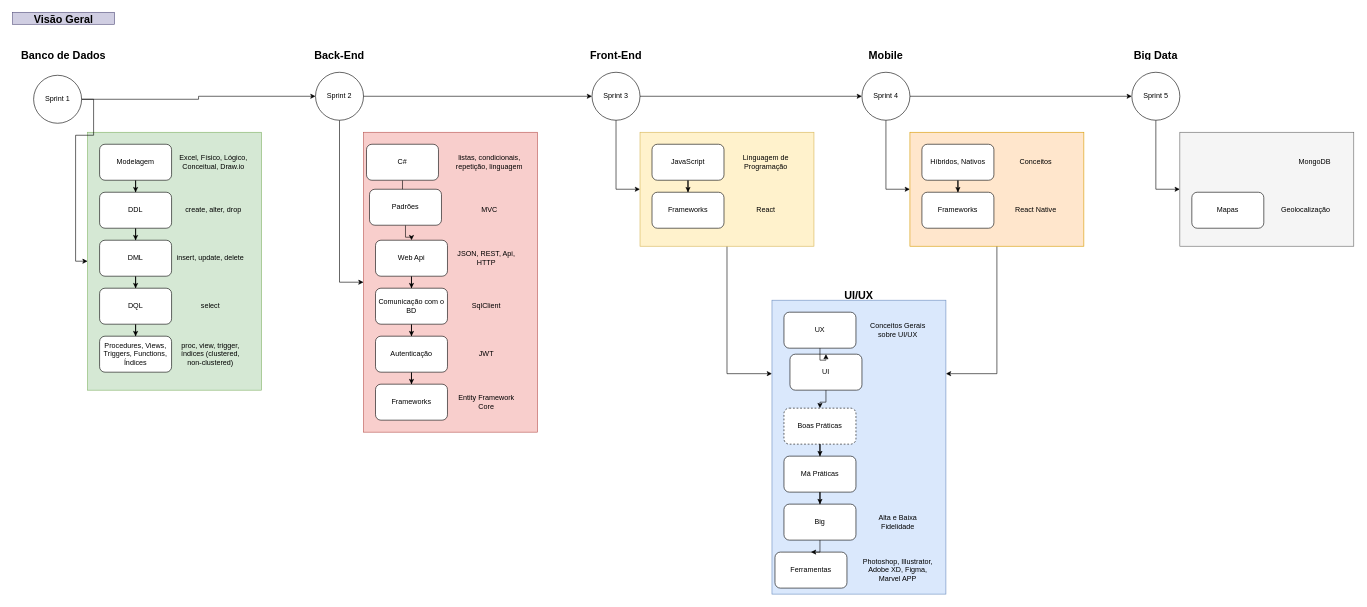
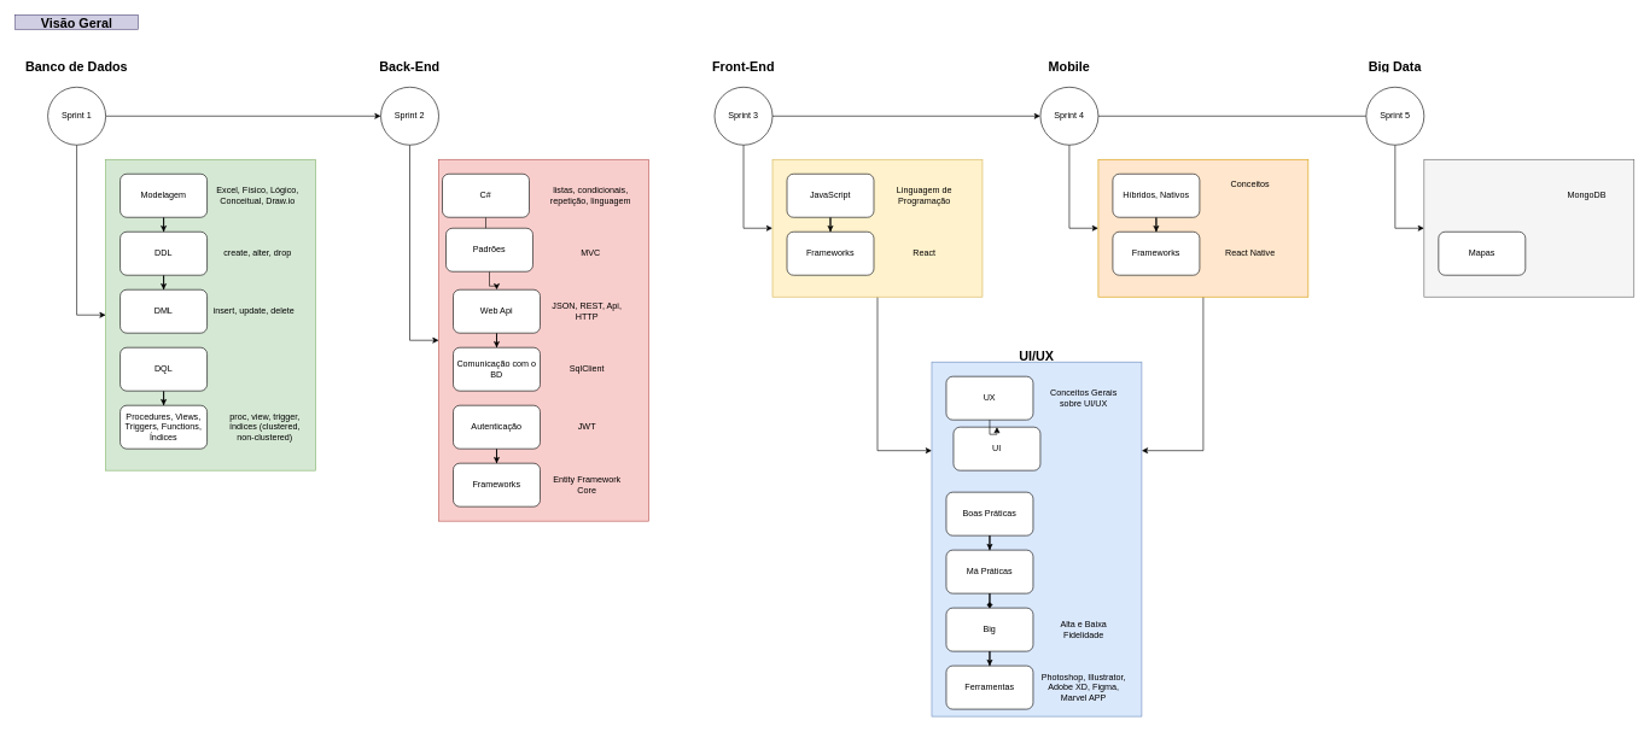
- <mxCell id="17" value="" style="edgeStyle=orthogonalEdgeStyle;rounded=0;orthogonalLoop=1;jettySize=auto;html=1;exitX=1;exitY=0.5;exitDx=0;exitDy=0;" parent="1" source="16" target="20" edge="1"><mxGeometry relative="1" as="geometry"><mxPoint x="1095" y="160" as="sourcePoint" /></mxGeometry></mxCell>
- <mxCell id="22" value="" style="edgeStyle=orthogonalEdgeStyle;rounded=0;orthogonalLoop=1;jettySize=auto;html=1;" parent="1" source="23" target="25" edge="1"><mxGeometry relative="1" as="geometry" /></mxCell>
+ <mxCell id="22" value="" style="edgeStyle=orthogonalEdgeStyle;rounded=0;orthogonalLoop=1;jettySize=auto;html=1;endArrow=none;" parent="1" source="23" target="25" edge="1"><mxGeometry relative="1" as="geometry" /></mxCell>
- <mxCell id="14" value="Sprint 1" style="ellipse;whiteSpace=wrap;html=1;aspect=fixed;" parent="1" vertex="1"><mxGeometry x="55" y="125" width="80" height="80" as="geometry" /></mxCell>
+ <mxCell id="14" value="Sprint 1" style="ellipse;whiteSpace=wrap;html=1;aspect=fixed;" parent="1" vertex="1"><mxGeometry x="65" y="120" width="80" height="80" as="geometry" /></mxCell>
- <mxCell id="66" value="Conceitos" style="text;html=1;strokeColor=none;fillColor=none;align=center;verticalAlign=middle;whiteSpace=wrap;rounded=0;" parent="1" vertex="1"><mxGeometry x="1666" y="240" width="120" height="60" as="geometry" /></mxCell>
+ <mxCell id="66" value="Conceitos" style="text;html=1;strokeColor=none;fillColor=none;align=center;verticalAlign=middle;whiteSpace=wrap;rounded=0;" parent="1" vertex="1"><mxGeometry x="1666" y="225" width="120" height="60" as="geometry" /></mxCell>
- <mxCell id="70" value="Geolocalização" style="text;html=1;strokeColor=none;fillColor=none;align=center;verticalAlign=middle;whiteSpace=wrap;rounded=0;" parent="1" vertex="1"><mxGeometry x="2116" y="320" width="120" height="60" as="geometry" /></mxCell>
- <mxCell id="7" value="" style="edgeStyle=orthogonalEdgeStyle;rounded=0;orthogonalLoop=1;jettySize=auto;html=1;" parent="1" source="8" target="10" edge="1"><mxGeometry relative="1" as="geometry" /></mxCell>
- <mxCell id="29" value="select" style="text;html=1;strokeColor=none;fillColor=none;align=center;verticalAlign=middle;whiteSpace=wrap;rounded=0;" parent="1" vertex="1"><mxGeometry x="290" y="480" width="120" height="60" as="geometry" /></mxCell>
- <mxCell id="38" value="" style="edgeStyle=orthogonalEdgeStyle;rounded=0;orthogonalLoop=1;jettySize=auto;html=1;" parent="1" source="39" target="41" edge="1"><mxGeometry relative="1" as="geometry" /></mxCell>
- <mxCell id="30" value="proc, view, trigger, índices (clustered, non-clustered)" style="text;html=1;strokeColor=none;fillColor=none;align=center;verticalAlign=middle;whiteSpace=wrap;rounded=0;" parent="1" vertex="1"><mxGeometry x="290" y="560" width="120" height="60" as="geometry" /></mxCell>
+ <mxCell id="30" value="proc, view, trigger, índices (clustered, non-clustered)" style="text;html=1;strokeColor=none;fillColor=none;align=center;verticalAlign=middle;whiteSpace=wrap;rounded=0;" parent="1" vertex="1"><mxGeometry x="305" y="560" width="120" height="60" as="geometry" /></mxCell>
- <mxCell id="81" value="" style="edgeStyle=orthogonalEdgeStyle;rounded=0;orthogonalLoop=1;jettySize=auto;html=1;" parent="75" source="78" target="80" edge="1"><mxGeometry relative="1" as="geometry" /></mxCell>
- <mxCell id="80" value="Boas Práticas" style="rounded=1;whiteSpace=wrap;html=1;dashed=1;" parent="75" vertex="1"><mxGeometry x="20" y="180" width="120" height="60" as="geometry" /></mxCell>
+ <mxCell id="80" value="Boas Práticas" style="rounded=1;whiteSpace=wrap;html=1;" parent="75" vertex="1"><mxGeometry x="20" y="180" width="120" height="60" as="geometry" /></mxCell>
- <mxCell id="86" value="" style="edgeStyle=orthogonalEdgeStyle;rounded=0;orthogonalLoop=1;jettySize=auto;html=1;" parent="75" source="82" target="85" edge="1"><mxGeometry relative="1" as="geometry" /></mxCell>
+ <mxCell id="86" value="" style="edgeStyle=orthogonalEdgeStyle;rounded=0;orthogonalLoop=1;jettySize=auto;html=1;endArrow=diamond;" parent="75" source="82" target="85" edge="1"><mxGeometry relative="1" as="geometry" /></mxCell>
- <mxCell id="88" value="Ferramentas" style="rounded=1;whiteSpace=wrap;html=1;" parent="75" vertex="1"><mxGeometry x="5" y="420" width="120" height="60" as="geometry" /></mxCell>
+ <mxCell id="88" value="Ferramentas" style="rounded=1;whiteSpace=wrap;html=1;" parent="75" vertex="1"><mxGeometry x="20" y="420" width="120" height="60" as="geometry" /></mxCell>
